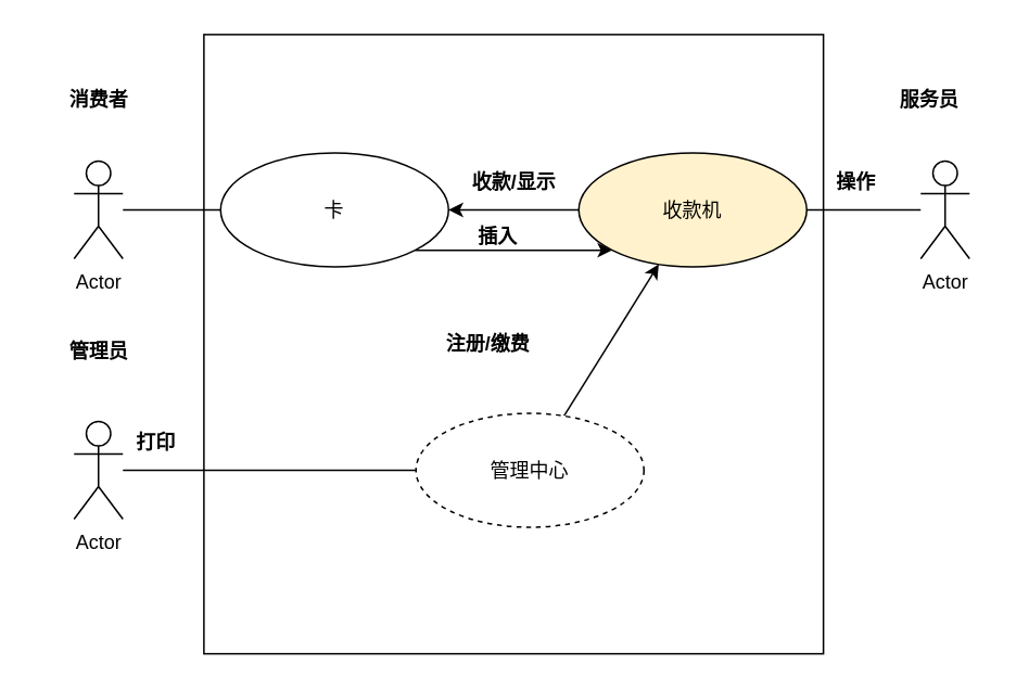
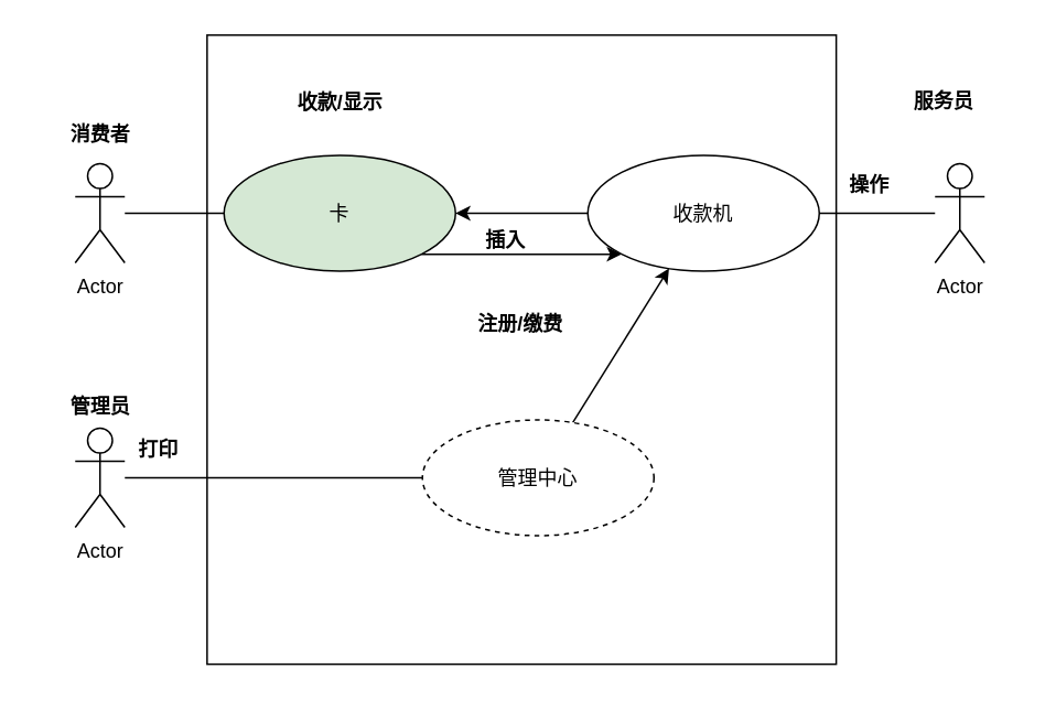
- <mxCell id="14" value="消费者" style="text;align=center;fontStyle=1;verticalAlign=middle;spacingLeft=3;spacingRight=3;strokeColor=none;rotatable=0;points=[[0,0.5],[1,0.5]];portConstraint=eastwest;html=1;" vertex="1" parent="1"><mxGeometry x="20" y="47.5" width="80" height="26" as="geometry" /></mxCell>
+ <mxCell id="14" value="消费者" style="text;align=center;fontStyle=1;verticalAlign=middle;spacingLeft=3;spacingRight=3;strokeColor=none;rotatable=0;points=[[0,0.5],[1,0.5]];portConstraint=eastwest;html=1;" vertex="1" parent="1"><mxGeometry x="20" y="67.5" width="80" height="26" as="geometry" /></mxCell>
- <mxCell id="19" value="收款/显示" style="text;align=center;fontStyle=1;verticalAlign=middle;spacingLeft=3;spacingRight=3;strokeColor=none;rotatable=0;points=[[0,0.5],[1,0.5]];portConstraint=eastwest;html=1;" vertex="1" parent="1"><mxGeometry x="275" y="98.5" width="80" height="26" as="geometry" /></mxCell>
+ <mxCell id="19" value="收款/显示" style="text;align=center;fontStyle=1;verticalAlign=middle;spacingLeft=3;spacingRight=3;strokeColor=none;rotatable=0;points=[[0,0.5],[1,0.5]];portConstraint=eastwest;html=1;" vertex="1" parent="1"><mxGeometry x="165" y="48.5" width="80" height="26" as="geometry" /></mxCell>
- <mxCell id="8" value="卡" style="ellipse;whiteSpace=wrap;html=1;" vertex="1" parent="1"><mxGeometry x="135" y="93.5" width="140" height="70" as="geometry" /></mxCell>
+ <mxCell id="8" value="卡" style="ellipse;whiteSpace=wrap;html=1;fillColor=#d5e8d4;" vertex="1" parent="1"><mxGeometry x="135" y="93.5" width="140" height="70" as="geometry" /></mxCell>
- <mxCell id="10" value="收款机" style="ellipse;whiteSpace=wrap;html=1;fillColor=#fff2cc;" vertex="1" parent="1"><mxGeometry x="355" y="93.5" width="140" height="70" as="geometry" /></mxCell>
+ <mxCell id="10" value="收款机" style="ellipse;whiteSpace=wrap;html=1;" vertex="1" parent="1"><mxGeometry x="355" y="93.5" width="140" height="70" as="geometry" /></mxCell>
- <mxCell id="18" value="注册/缴费" style="text;align=center;fontStyle=1;verticalAlign=middle;spacingLeft=3;spacingRight=3;strokeColor=none;rotatable=0;points=[[0,0.5],[1,0.5]];portConstraint=eastwest;html=1;" vertex="1" parent="1"><mxGeometry x="259" y="198" width="80" height="26" as="geometry" /></mxCell>
+ <mxCell id="18" value="注册/缴费" style="text;align=center;fontStyle=1;verticalAlign=middle;spacingLeft=3;spacingRight=3;strokeColor=none;rotatable=0;points=[[0,0.5],[1,0.5]];portConstraint=eastwest;html=1;" vertex="1" parent="1"><mxGeometry x="274" y="183" width="80" height="26" as="geometry" /></mxCell>
- <mxCell id="17" value="管理员" style="text;align=center;fontStyle=1;verticalAlign=middle;spacingLeft=3;spacingRight=3;strokeColor=none;rotatable=0;points=[[0,0.5],[1,0.5]];portConstraint=eastwest;html=1;" vertex="1" parent="1"><mxGeometry x="20" y="202.5" width="80" height="26" as="geometry" /></mxCell>
+ <mxCell id="17" value="管理员" style="text;align=center;fontStyle=1;verticalAlign=middle;spacingLeft=3;spacingRight=3;strokeColor=none;rotatable=0;points=[[0,0.5],[1,0.5]];portConstraint=eastwest;html=1;" vertex="1" parent="1"><mxGeometry x="20" y="232.5" width="80" height="26" as="geometry" /></mxCell>
